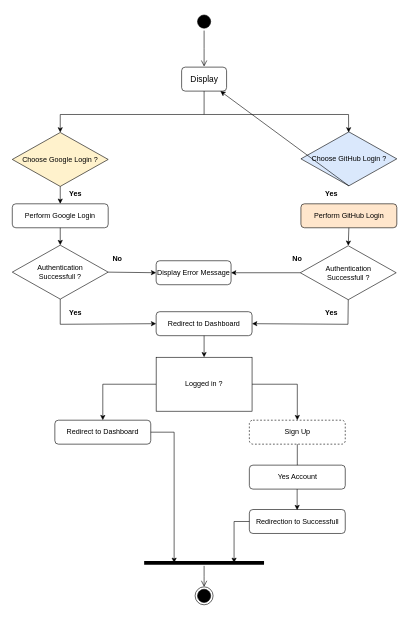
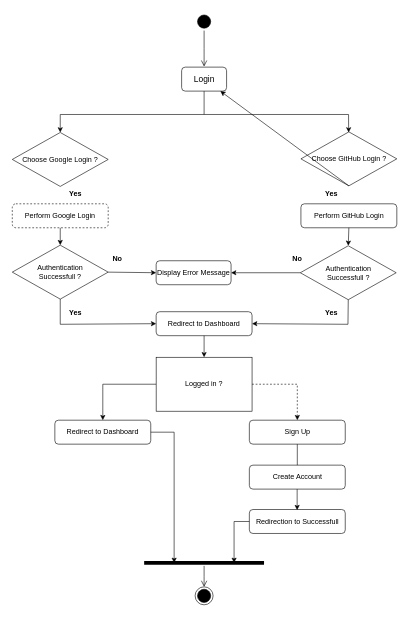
- <mxCell id="4" value="Display" style="rounded=1;whiteSpace=wrap;html=1;fontSize=14;" vertex="1" parent="1"><mxGeometry x="302.5" y="111" width="75" height="40" as="geometry" /></mxCell>
+ <mxCell id="4" value="Login" style="rounded=1;whiteSpace=wrap;html=1;fontSize=14;" vertex="1" parent="1"><mxGeometry x="302.5" y="111" width="75" height="40" as="geometry" /></mxCell>
- <mxCell id="5" value="Choose Google Login ?" style="rhombus;whiteSpace=wrap;html=1;fillColor=#fff2cc;" vertex="1" parent="1"><mxGeometry x="20" y="220" width="160" height="90" as="geometry" /></mxCell>
+ <mxCell id="5" value="Choose Google Login ?" style="rhombus;whiteSpace=wrap;html=1;" vertex="1" parent="1"><mxGeometry x="20" y="220" width="160" height="90" as="geometry" /></mxCell>
- <mxCell id="6" value="Choose GitHub Login ?" style="rhombus;whiteSpace=wrap;html=1;fillColor=#dae8fc;" vertex="1" parent="1"><mxGeometry x="501.5" y="219" width="160" height="90" as="geometry" /></mxCell>
+ <mxCell id="6" value="Choose GitHub Login ?" style="rhombus;whiteSpace=wrap;html=1;" vertex="1" parent="1"><mxGeometry x="501.5" y="219" width="160" height="90" as="geometry" /></mxCell>
- <mxCell id="16" value="" style="endArrow=classic;html=1;rounded=0;exitX=0.5;exitY=1;exitDx=0;exitDy=0;entryX=0.5;entryY=0;entryDx=0;entryDy=0;" edge="1" parent="1" source="5" target="7"><mxGeometry width="50" height="50" relative="1" as="geometry"><mxPoint x="400" y="260" as="sourcePoint" /><mxPoint x="450" y="210" as="targetPoint" /></mxGeometry></mxCell>
- <mxCell id="7" value="Perform Google Login" style="rounded=1;whiteSpace=wrap;html=1;" vertex="1" parent="1"><mxGeometry x="20" y="339" width="160" height="40" as="geometry" /></mxCell>
+ <mxCell id="7" value="Perform Google Login" style="rounded=1;whiteSpace=wrap;html=1;dashed=1;" vertex="1" parent="1"><mxGeometry x="20" y="339" width="160" height="40" as="geometry" /></mxCell>
- <mxCell id="8" value="Perform GitHub Login" style="rounded=1;whiteSpace=wrap;html=1;fillColor=#ffe6cc;" vertex="1" parent="1"><mxGeometry x="501.5" y="339" width="160" height="40" as="geometry" /></mxCell>
+ <mxCell id="8" value="Perform GitHub Login" style="rounded=1;whiteSpace=wrap;html=1;" vertex="1" parent="1"><mxGeometry x="501.5" y="339" width="160" height="40" as="geometry" /></mxCell>
- <mxCell id="28" style="edgeStyle=orthogonalEdgeStyle;rounded=0;orthogonalLoop=1;jettySize=auto;html=1;exitX=1;exitY=0.5;exitDx=0;exitDy=0;" edge="1" parent="1" source="30" target="33"><mxGeometry relative="1" as="geometry" /></mxCell>
+ <mxCell id="28" style="edgeStyle=orthogonalEdgeStyle;rounded=0;orthogonalLoop=1;jettySize=auto;html=1;exitX=1;exitY=0.5;exitDx=0;exitDy=0;dashed=1;" edge="1" parent="1" source="30" target="33"><mxGeometry relative="1" as="geometry" /></mxCell>
- <mxCell id="33" value="Sign Up" style="rounded=1;whiteSpace=wrap;html=1;dashed=1;" vertex="1" parent="1"><mxGeometry x="415.5" y="700" width="160" height="40" as="geometry" /></mxCell>
+ <mxCell id="33" value="Sign Up" style="rounded=1;whiteSpace=wrap;html=1;" vertex="1" parent="1"><mxGeometry x="415.5" y="700" width="160" height="40" as="geometry" /></mxCell>
- <mxCell id="34" value="Yes Account" style="rounded=1;whiteSpace=wrap;html=1;" vertex="1" parent="1"><mxGeometry x="415.5" y="775" width="160" height="40" as="geometry" /></mxCell>
+ <mxCell id="34" value="Create Account" style="rounded=1;whiteSpace=wrap;html=1;" vertex="1" parent="1"><mxGeometry x="415.5" y="775" width="160" height="40" as="geometry" /></mxCell>
